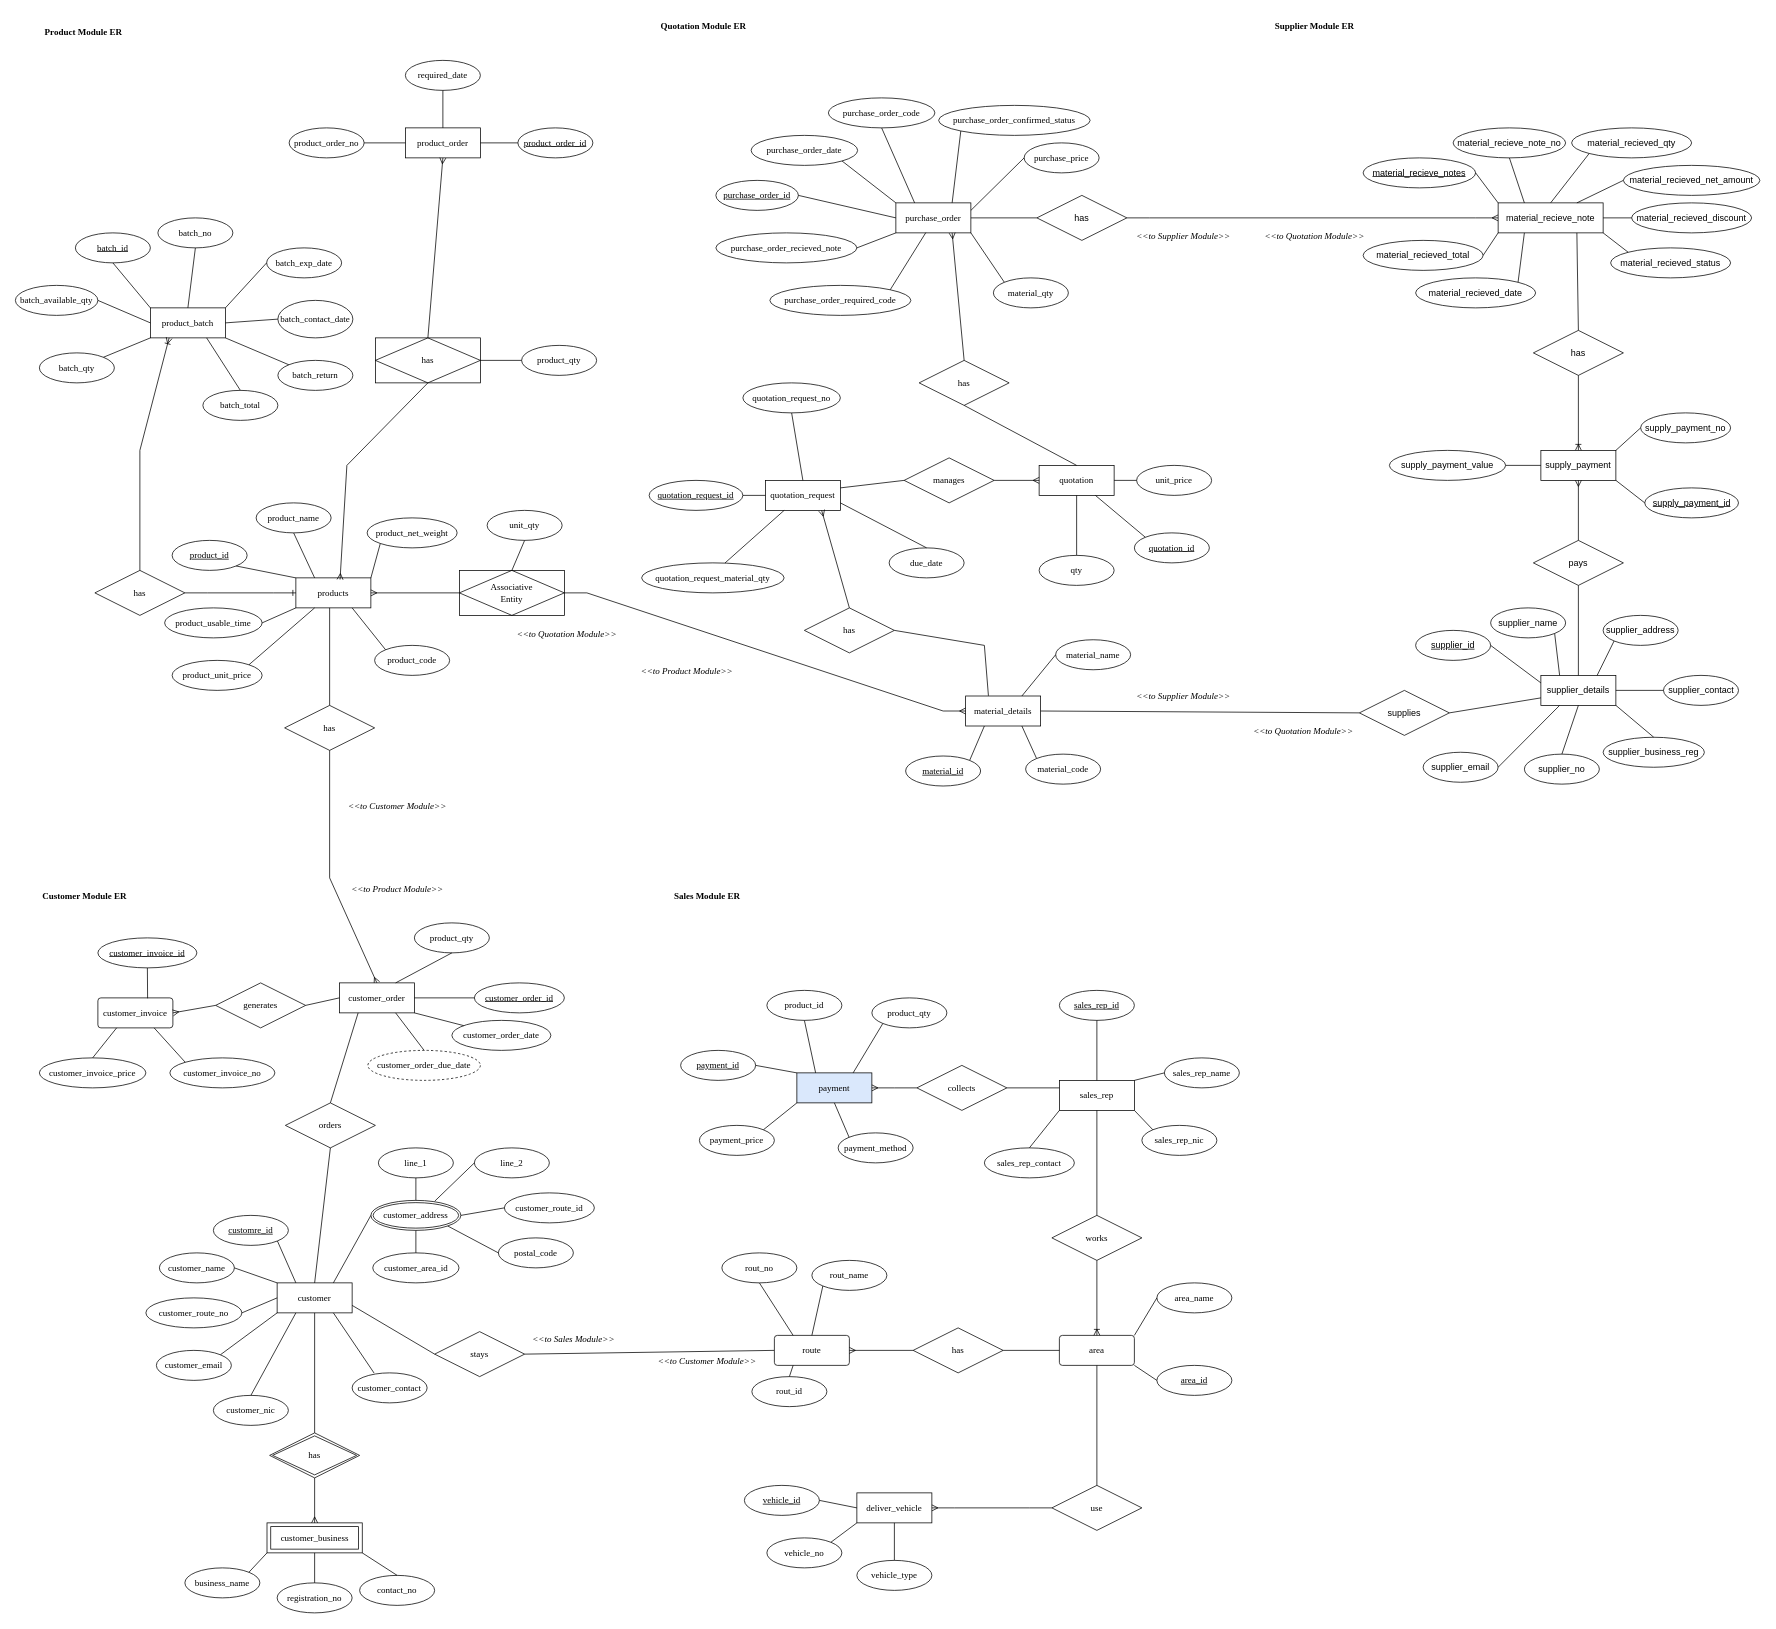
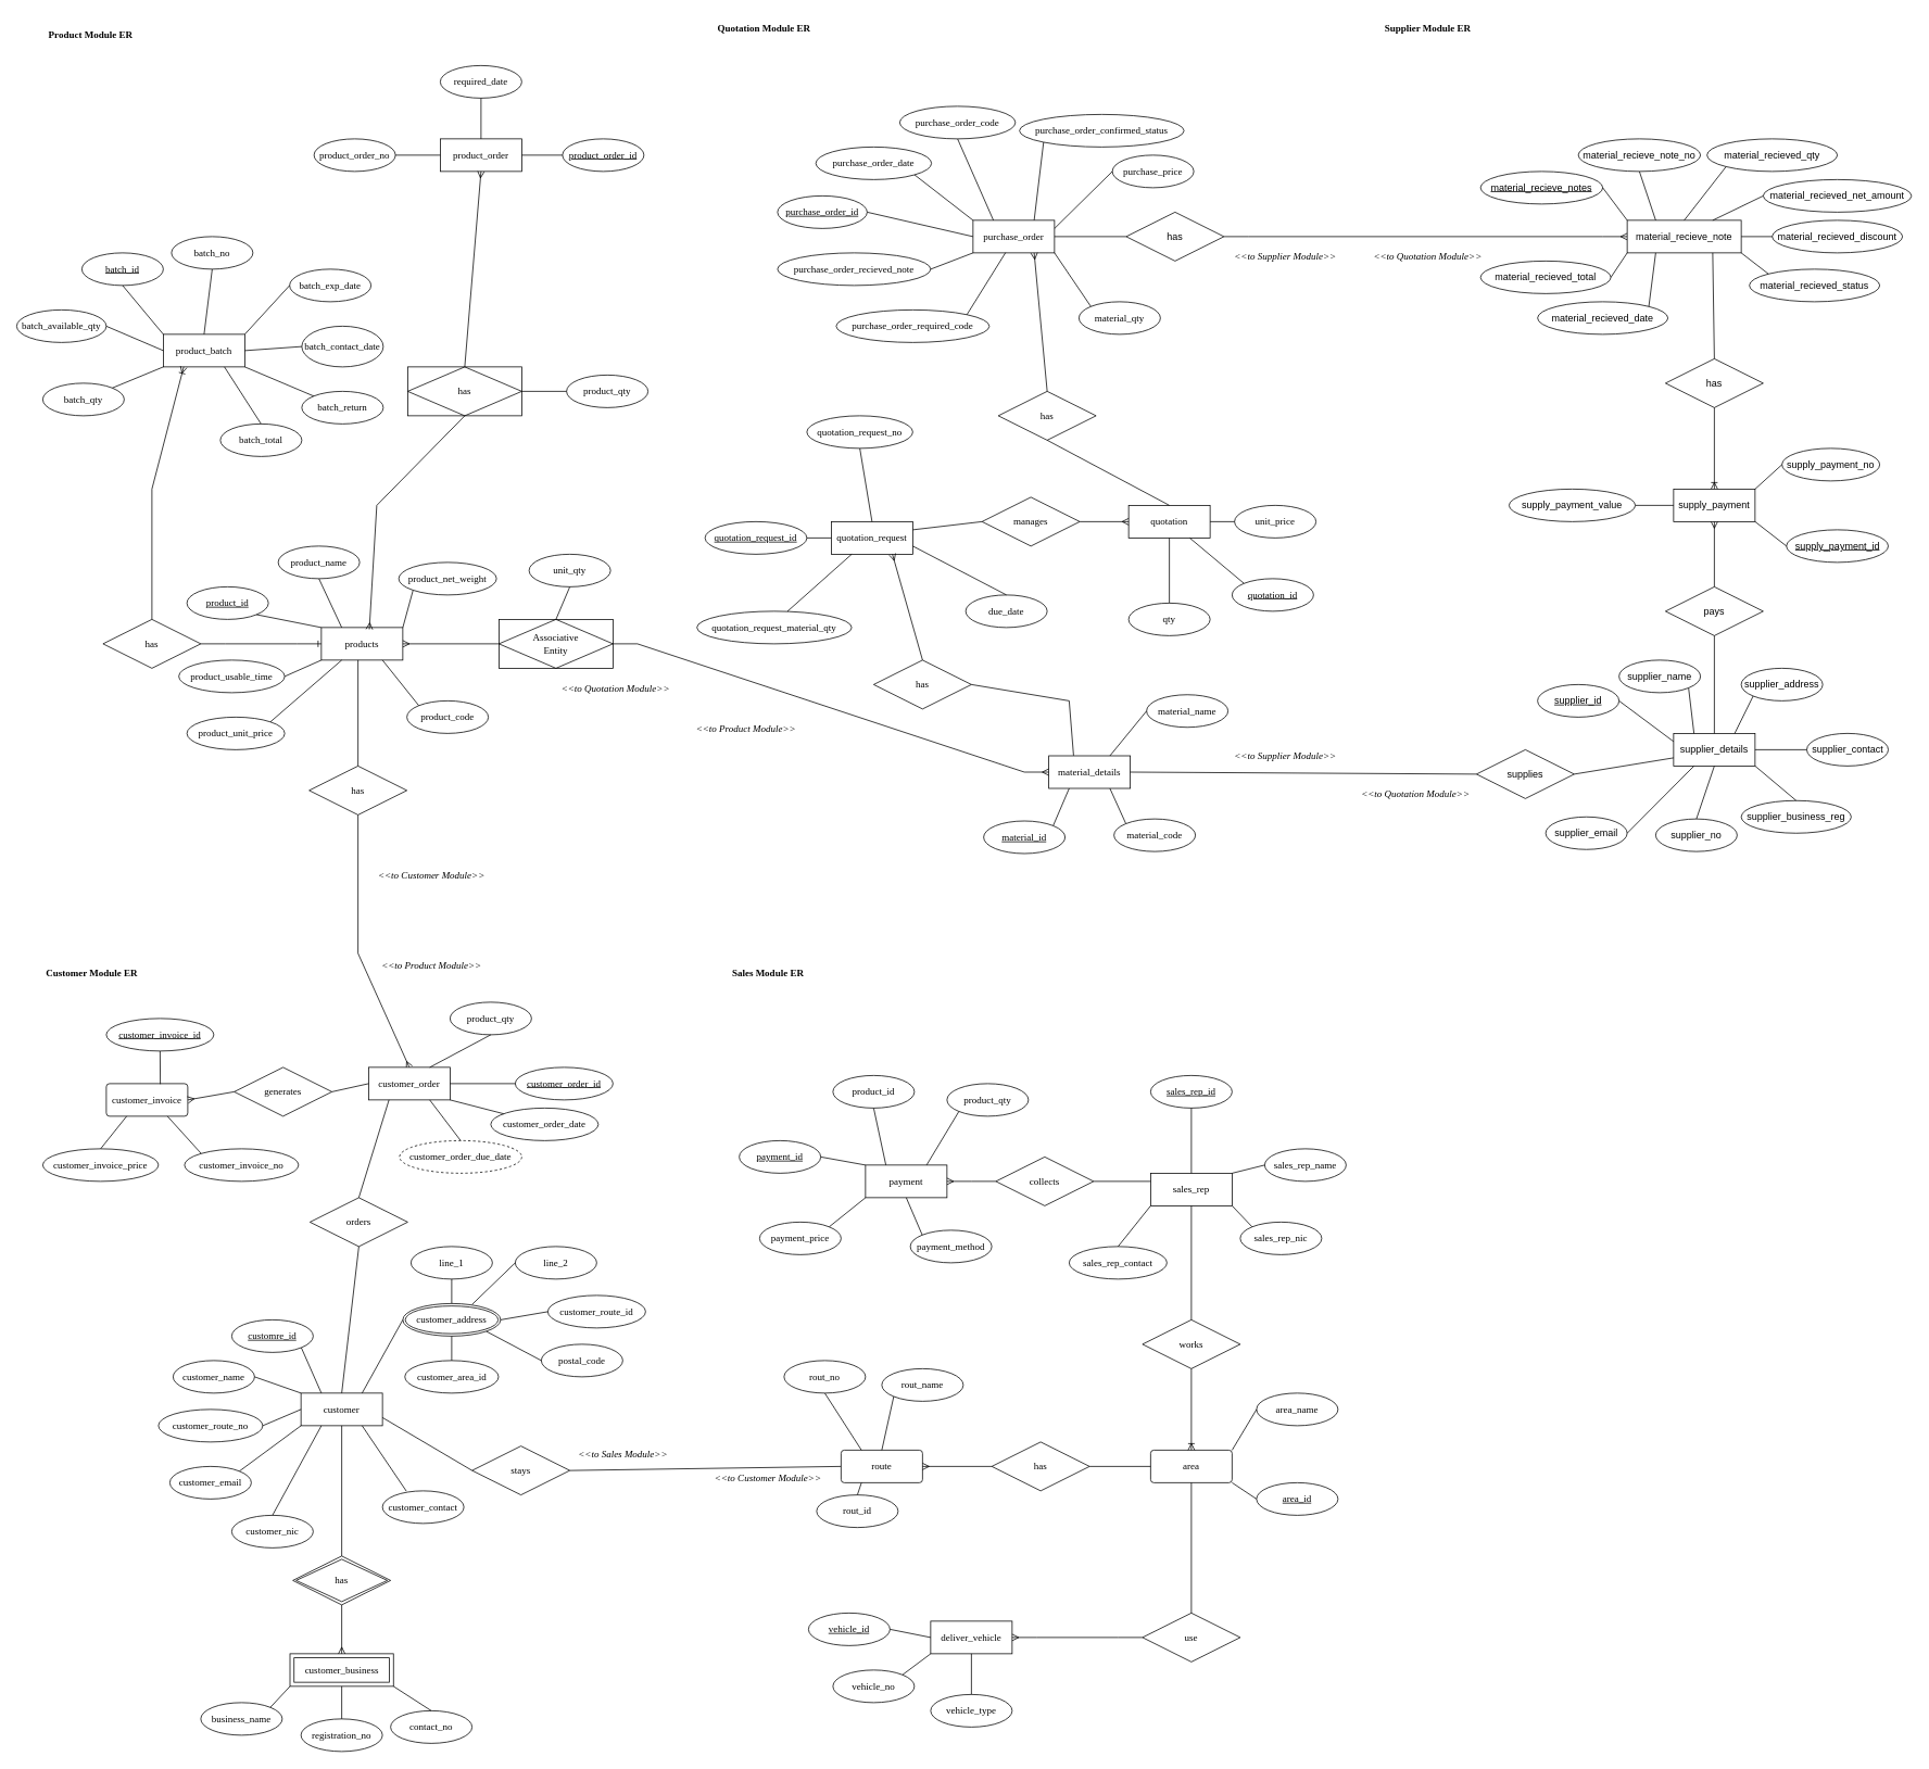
- <mxCell id="161" value="payment" style="whiteSpace=wrap;html=1;align=center;fontFamily=Times New Roman;fillColor=#dae8fc;" parent="1" vertex="1"><mxGeometry x="1062" y="1430" width="100" height="40" as="geometry" /></mxCell>
+ <mxCell id="161" value="payment" style="whiteSpace=wrap;html=1;align=center;fontFamily=Times New Roman;" parent="1" vertex="1"><mxGeometry x="1062" y="1430" width="100" height="40" as="geometry" /></mxCell>
